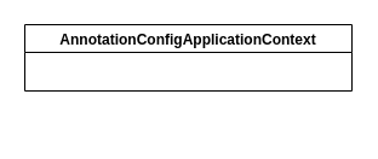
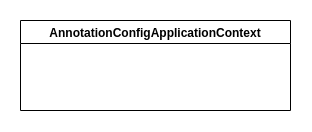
- <mxCell id="2" value="AnnotationConfigApplicationContext" style="swimlane;" vertex="1" parent="1"><mxGeometry x="20" y="20" width="270" height="55" as="geometry" /></mxCell>
+ <mxCell id="2" value="AnnotationConfigApplicationContext" style="swimlane;" vertex="1" parent="1"><mxGeometry x="20" y="20" width="270" height="90" as="geometry" /></mxCell>
